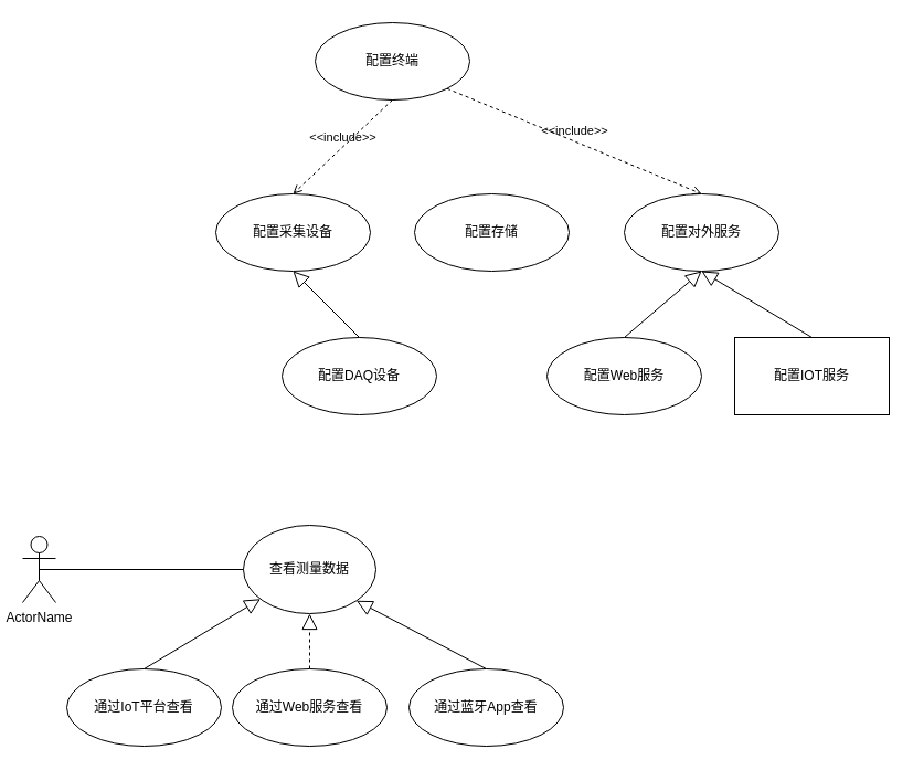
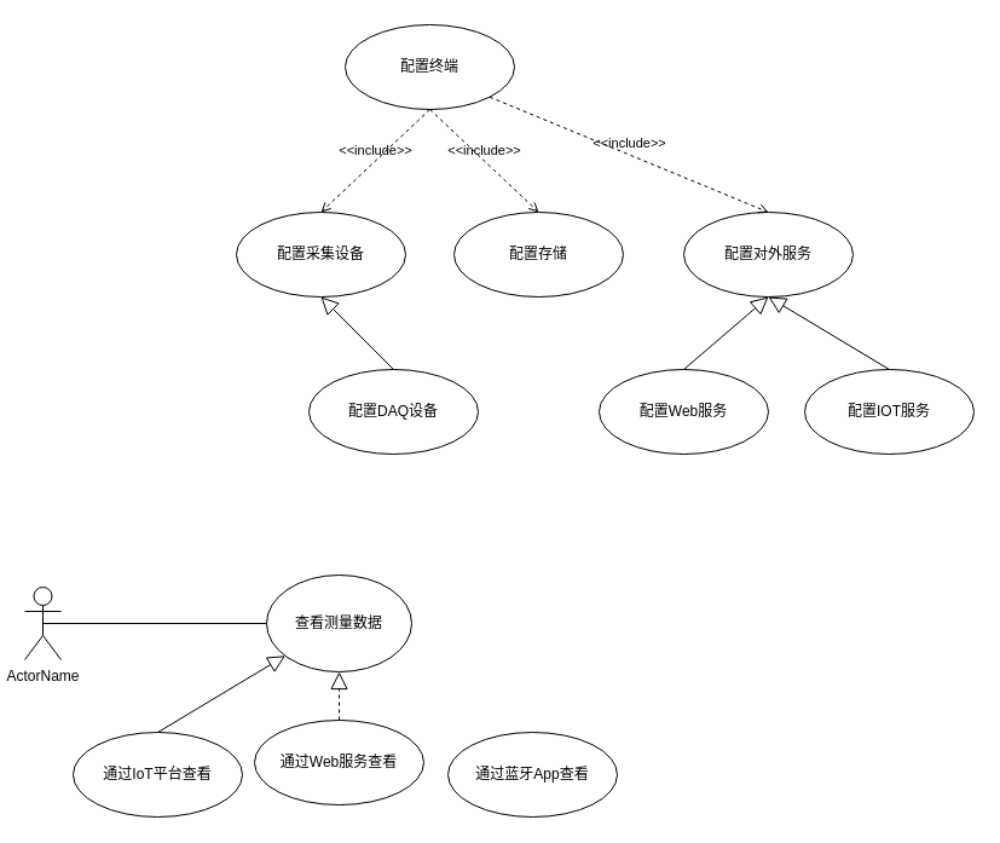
+ <mxCell id="9" value="&amp;lt;&amp;lt;include&amp;gt;&amp;gt;" style="edgeStyle=none;html=1;endArrow=open;verticalAlign=bottom;dashed=1;labelBackgroundColor=none;exitX=0.5;exitY=1;exitDx=0;exitDy=0;entryX=0.5;entryY=0;entryDx=0;entryDy=0;" edge="1" parent="1" source="2" target="4"><mxGeometry width="160" relative="1" as="geometry"><mxPoint x="245" y="245" as="sourcePoint" /><mxPoint x="405" y="245" as="targetPoint" /></mxGeometry></mxCell>
- <mxCell id="12" value="配置IOT服务" style="whiteSpace=wrap;html=1;rounded=0;" vertex="1" parent="1"><mxGeometry x="665" y="305" width="140" height="70" as="geometry" /></mxCell>
+ <mxCell id="12" value="配置IOT服务" style="ellipse;whiteSpace=wrap;html=1;" vertex="1" parent="1"><mxGeometry x="665" y="305" width="140" height="70" as="geometry" /></mxCell>
- <mxCell id="23" value="" style="edgeStyle=none;html=1;endArrow=block;endFill=0;endSize=12;verticalAlign=bottom;exitX=0.5;exitY=0;exitDx=0;exitDy=0;entryX=1;entryY=1;entryDx=0;entryDy=0;" edge="1" parent="1" source="20" target="16"><mxGeometry width="160" relative="1" as="geometry"><mxPoint x="280" y="535" as="sourcePoint" /><mxPoint x="440" y="535" as="targetPoint" /></mxGeometry></mxCell>
- <mxCell id="19" value="通过Web服务查看" style="ellipse;whiteSpace=wrap;html=1;" vertex="1" parent="1"><mxGeometry x="210" y="605" width="140" height="70" as="geometry" /></mxCell>
+ <mxCell id="19" value="通过Web服务查看" style="ellipse;whiteSpace=wrap;html=1;" vertex="1" parent="1"><mxGeometry x="210" y="595" width="140" height="70" as="geometry" /></mxCell>
